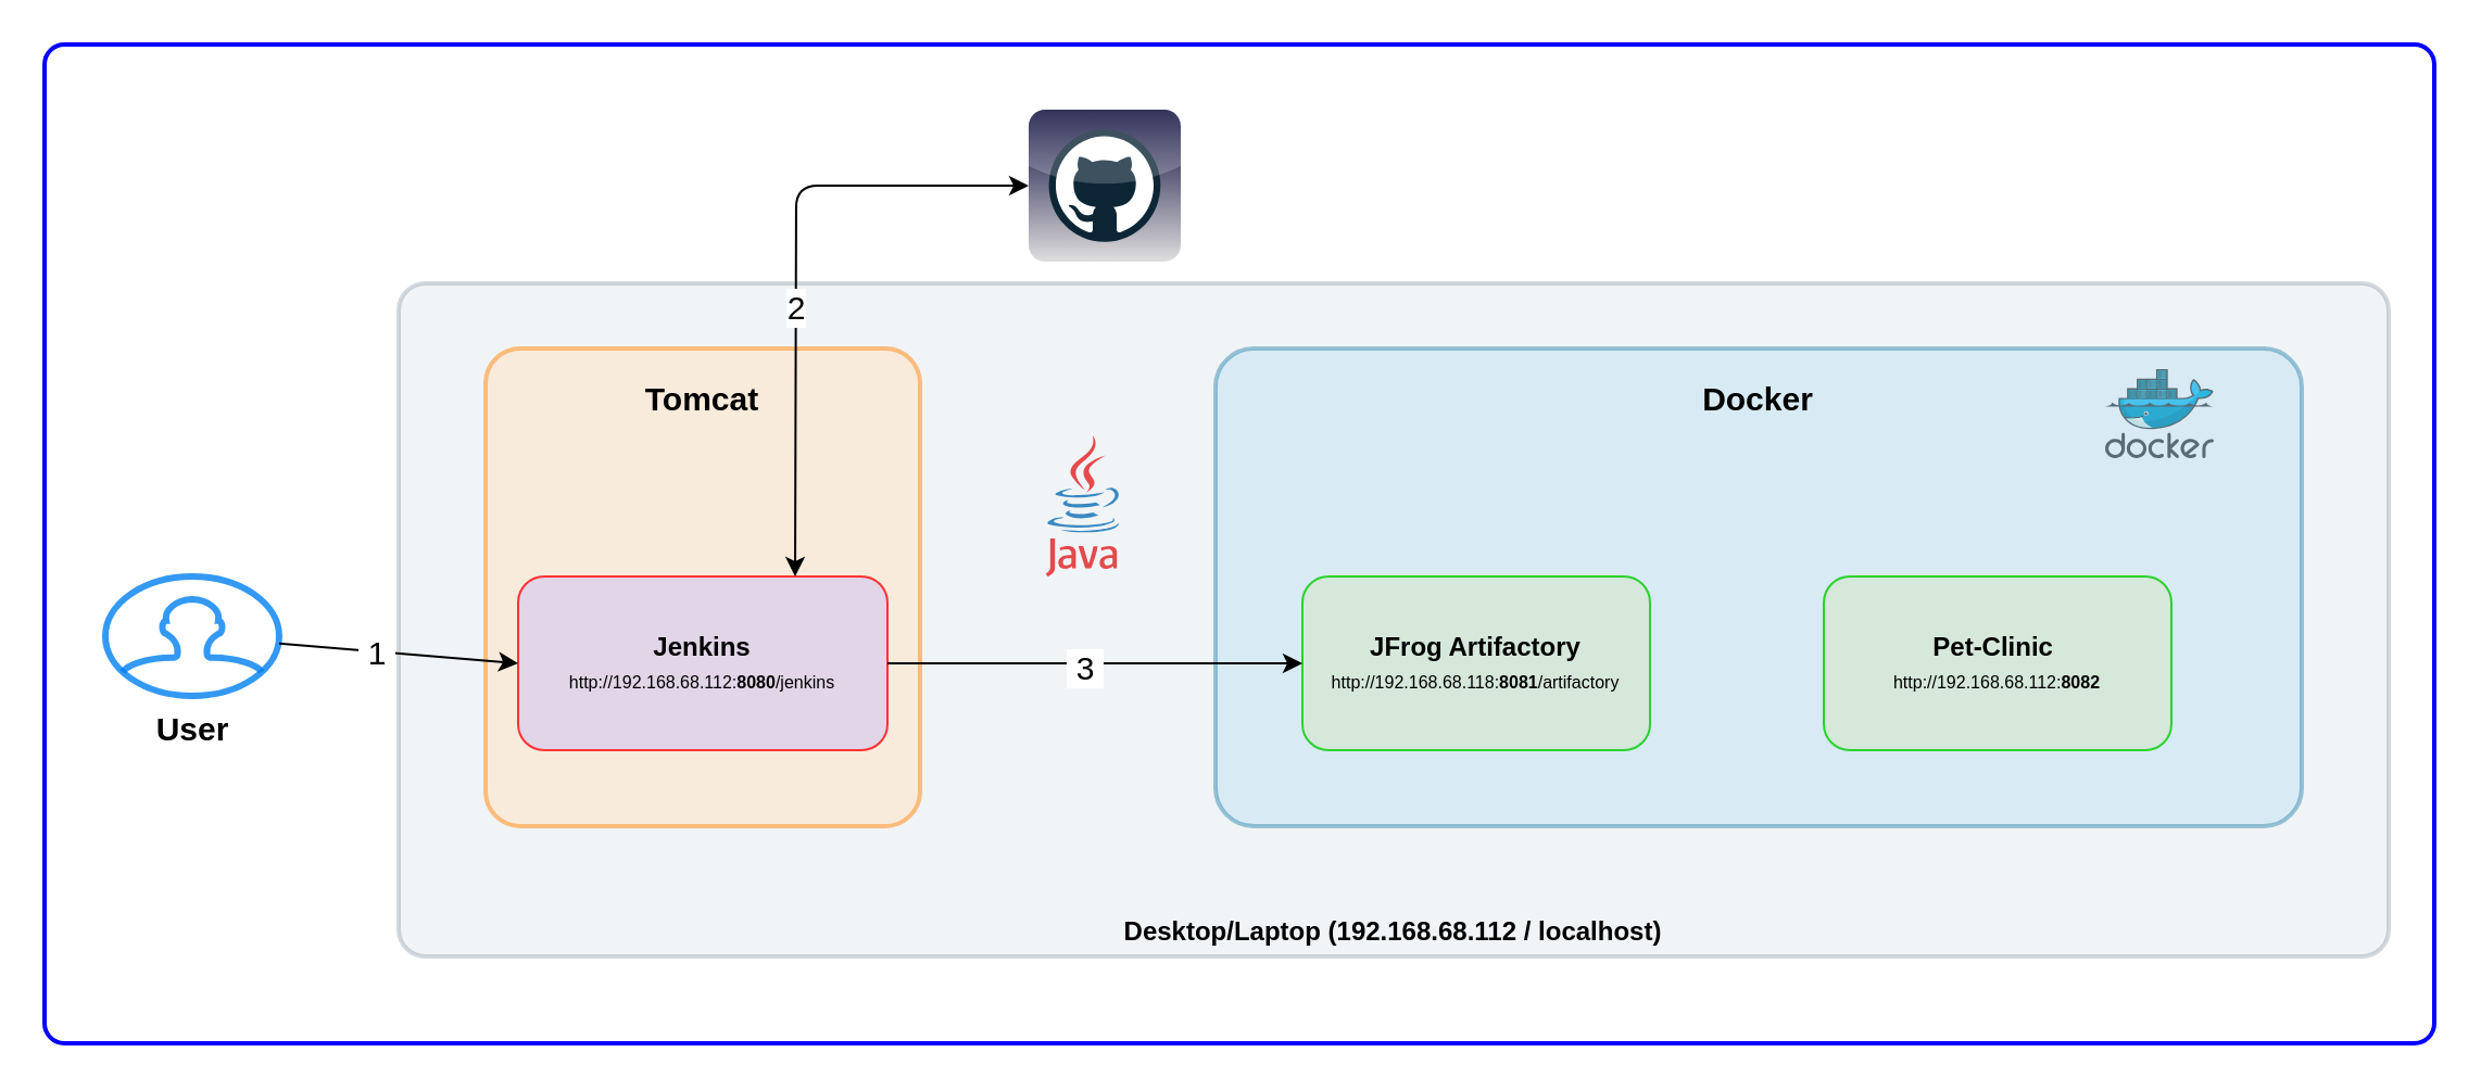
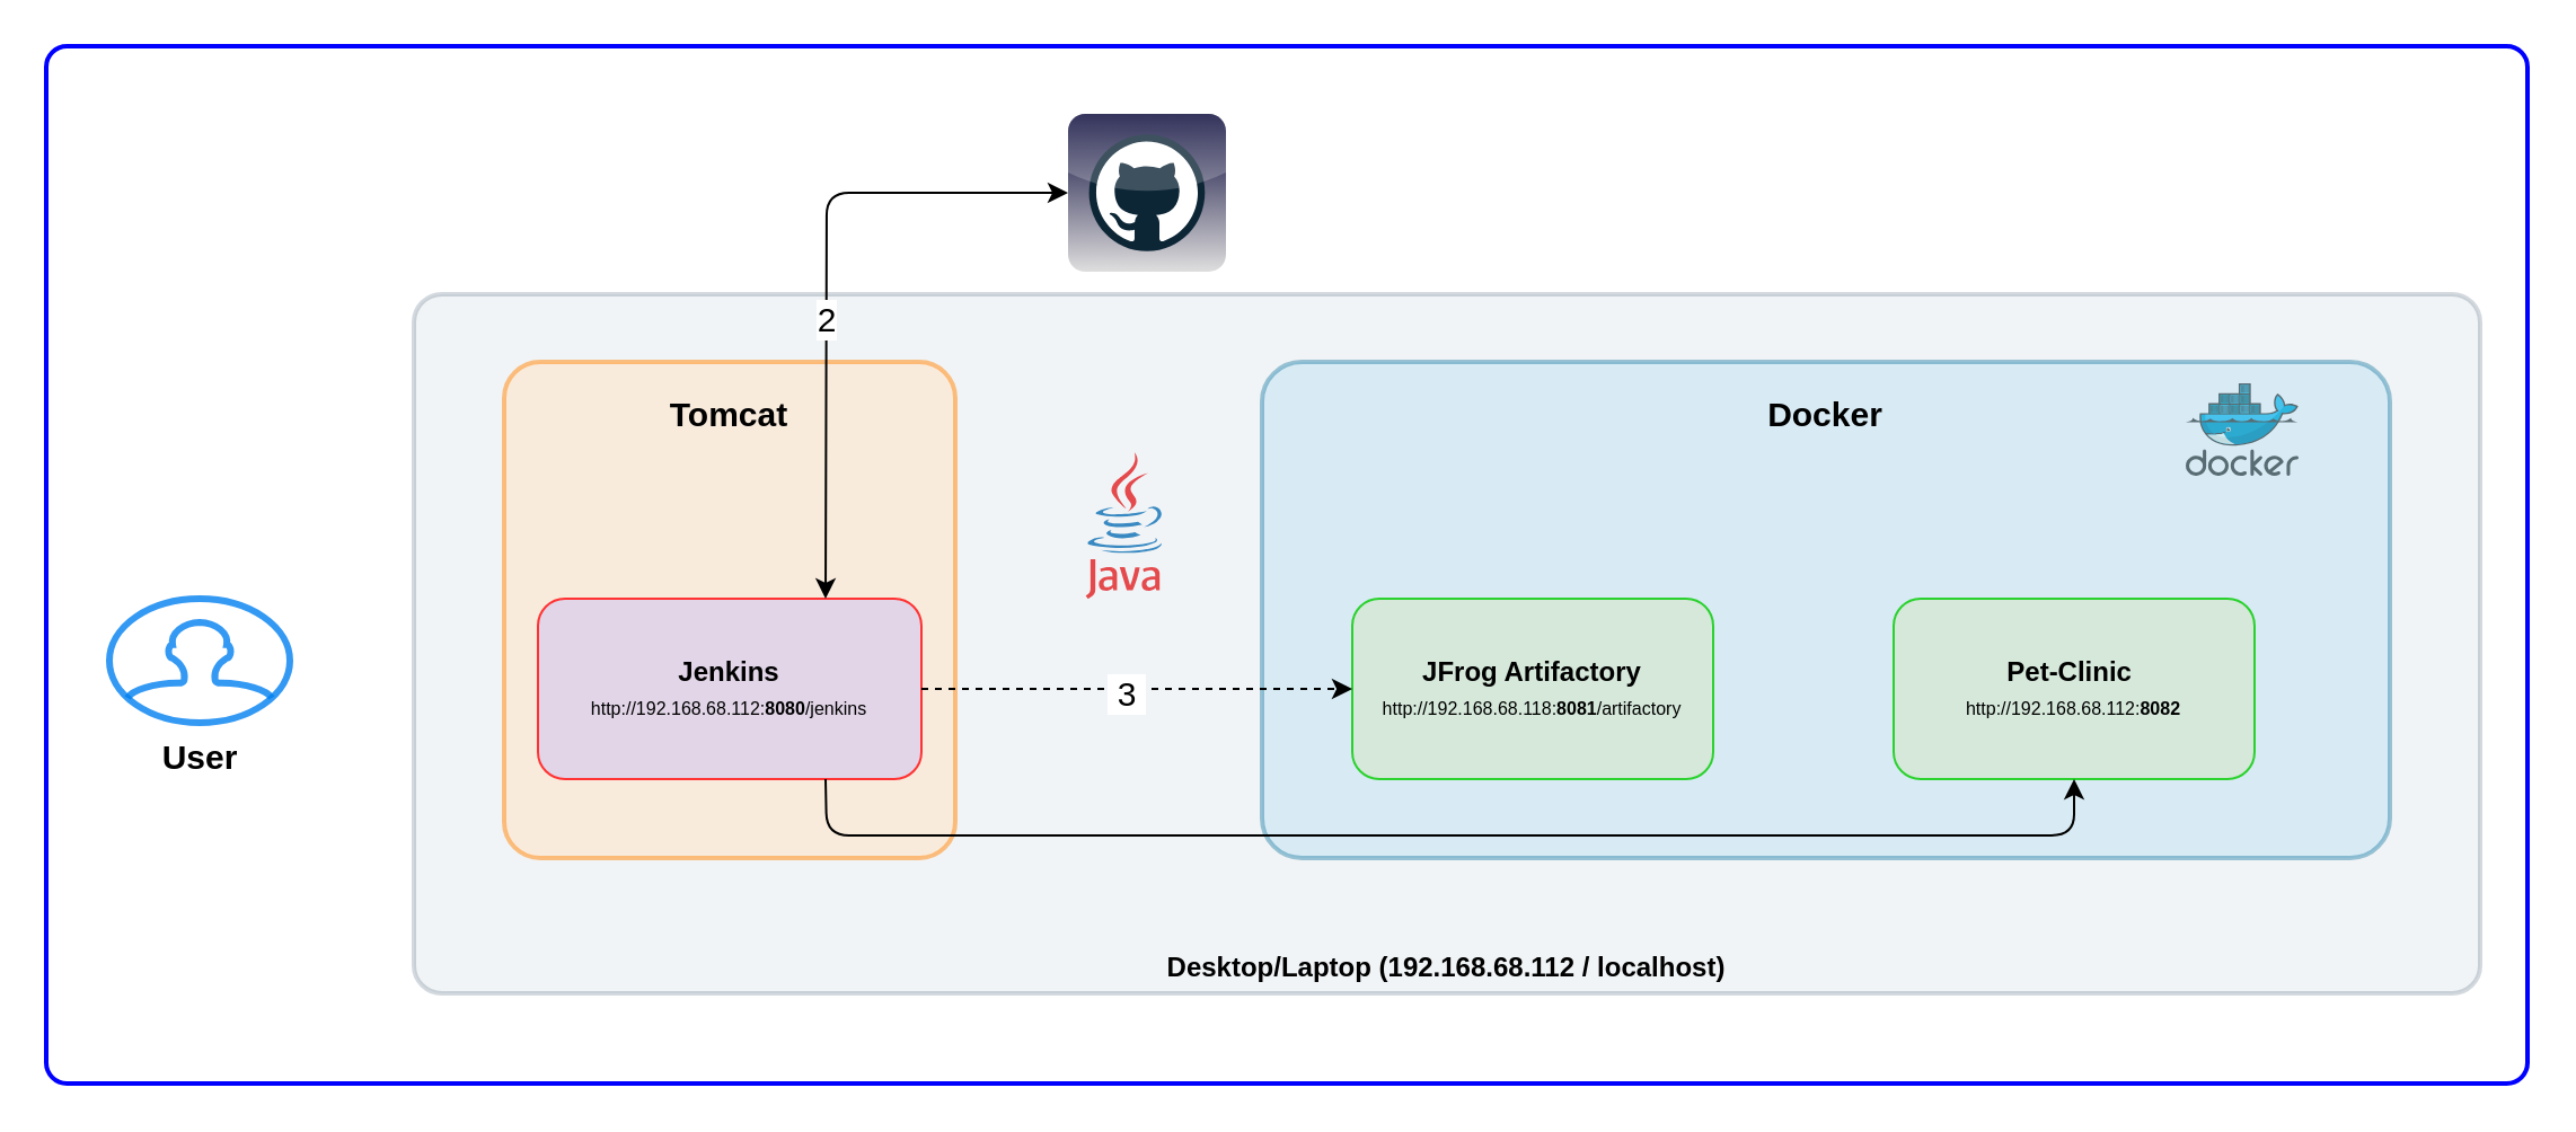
- <mxCell id="12" value="" style="endArrow=classic;html=1;rounded=0;fontSize=15;entryX=0;entryY=0.5;entryDx=0;entryDy=0;" edge="1" parent="1" source="9" target="6"><mxGeometry width="50" height="50" relative="1" as="geometry"><mxPoint x="83" y="280" as="sourcePoint" /><mxPoint x="133" y="230" as="targetPoint" /></mxGeometry></mxCell>
- <mxCell id="13" value="&amp;nbsp;1&amp;nbsp;" style="edgeLabel;html=1;align=center;verticalAlign=middle;resizable=0;points=[];fontSize=15;" vertex="1" connectable="0" parent="12"><mxGeometry x="-0.189" relative="1" as="geometry"><mxPoint as="offset" /></mxGeometry></mxCell>
- <mxCell id="14" value="" style="endArrow=classic;html=1;rounded=0;fontSize=15;entryX=0;entryY=0.5;entryDx=0;entryDy=0;exitX=1;exitY=0.5;exitDx=0;exitDy=0;" edge="1" parent="1" source="6" target="7"><mxGeometry width="50" height="50" relative="1" as="geometry"><mxPoint x="453" y="350" as="sourcePoint" /><mxPoint x="503" y="300" as="targetPoint" /></mxGeometry></mxCell>
+ <mxCell id="14" value="" style="endArrow=classic;html=1;rounded=0;fontSize=15;entryX=0;entryY=0.5;entryDx=0;entryDy=0;exitX=1;exitY=0.5;exitDx=0;exitDy=0;dashed=1;" edge="1" parent="1" source="6" target="7"><mxGeometry width="50" height="50" relative="1" as="geometry"><mxPoint x="453" y="350" as="sourcePoint" /><mxPoint x="503" y="300" as="targetPoint" /></mxGeometry></mxCell>
+ <mxCell id="19" value="" style="endArrow=classic;html=1;rounded=1;fontSize=15;entryX=0.5;entryY=1;entryDx=0;entryDy=0;exitX=0.75;exitY=1;exitDx=0;exitDy=0;strokeWidth=1;" edge="1" parent="1" source="6" target="18"><mxGeometry width="50" height="50" relative="1" as="geometry"><mxPoint x="459" y="410" as="sourcePoint" /><mxPoint x="509" y="360" as="targetPoint" /><Array as="points"><mxPoint x="366" y="370" /><mxPoint x="449" y="370" /><mxPoint x="919" y="370" /></Array></mxGeometry></mxCell>
